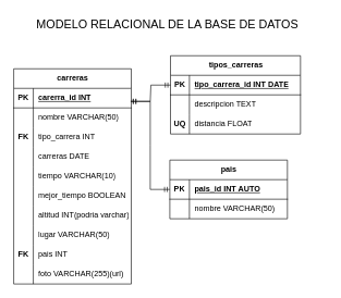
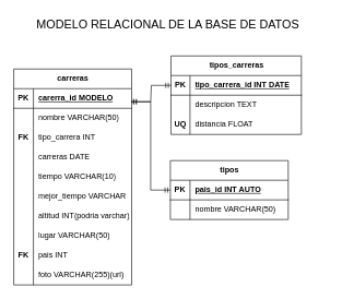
- <mxCell id="5" value="carerra_id INT" style="shape=partialRectangle;connectable=0;fillColor=none;top=0;left=0;bottom=0;right=0;align=left;spacingLeft=6;fontStyle=5;overflow=hidden;whiteSpace=wrap;html=1;" vertex="1" parent="3"><mxGeometry x="30" width="150" height="30" as="geometry"><mxRectangle width="150" height="30" as="alternateBounds" /></mxGeometry></mxCell>
+ <mxCell id="5" value="carerra_id MODELO" style="shape=partialRectangle;connectable=0;fillColor=none;top=0;left=0;bottom=0;right=0;align=left;spacingLeft=6;fontStyle=5;overflow=hidden;whiteSpace=wrap;html=1;" vertex="1" parent="3"><mxGeometry x="30" width="150" height="30" as="geometry"><mxRectangle width="150" height="30" as="alternateBounds" /></mxGeometry></mxCell>
- <mxCell id="43" value="pais" style="shape=table;startSize=30;container=1;collapsible=1;childLayout=tableLayout;fixedRows=1;rowLines=0;fontStyle=1;align=center;resizeLast=1;html=1;" vertex="1" parent="1"><mxGeometry x="259" y="245" width="180" height="90" as="geometry" /></mxCell>
+ <mxCell id="43" value="tipos" style="shape=table;startSize=30;container=1;collapsible=1;childLayout=tableLayout;fixedRows=1;rowLines=0;fontStyle=1;align=center;resizeLast=1;html=1;" vertex="1" parent="1"><mxGeometry x="259" y="245" width="180" height="90" as="geometry" /></mxCell>
- <mxCell id="20" value="mejor_tiempo BOOLEAN" style="shape=partialRectangle;connectable=0;fillColor=none;top=0;left=0;bottom=0;right=0;align=left;spacingLeft=6;overflow=hidden;whiteSpace=wrap;html=1;" vertex="1" parent="18"><mxGeometry x="30" width="150" height="30" as="geometry"><mxRectangle width="150" height="30" as="alternateBounds" /></mxGeometry></mxCell>
+ <mxCell id="20" value="mejor_tiempo VARCHAR" style="shape=partialRectangle;connectable=0;fillColor=none;top=0;left=0;bottom=0;right=0;align=left;spacingLeft=6;overflow=hidden;whiteSpace=wrap;html=1;" vertex="1" parent="18"><mxGeometry x="30" width="150" height="30" as="geometry"><mxRectangle width="150" height="30" as="alternateBounds" /></mxGeometry></mxCell>
